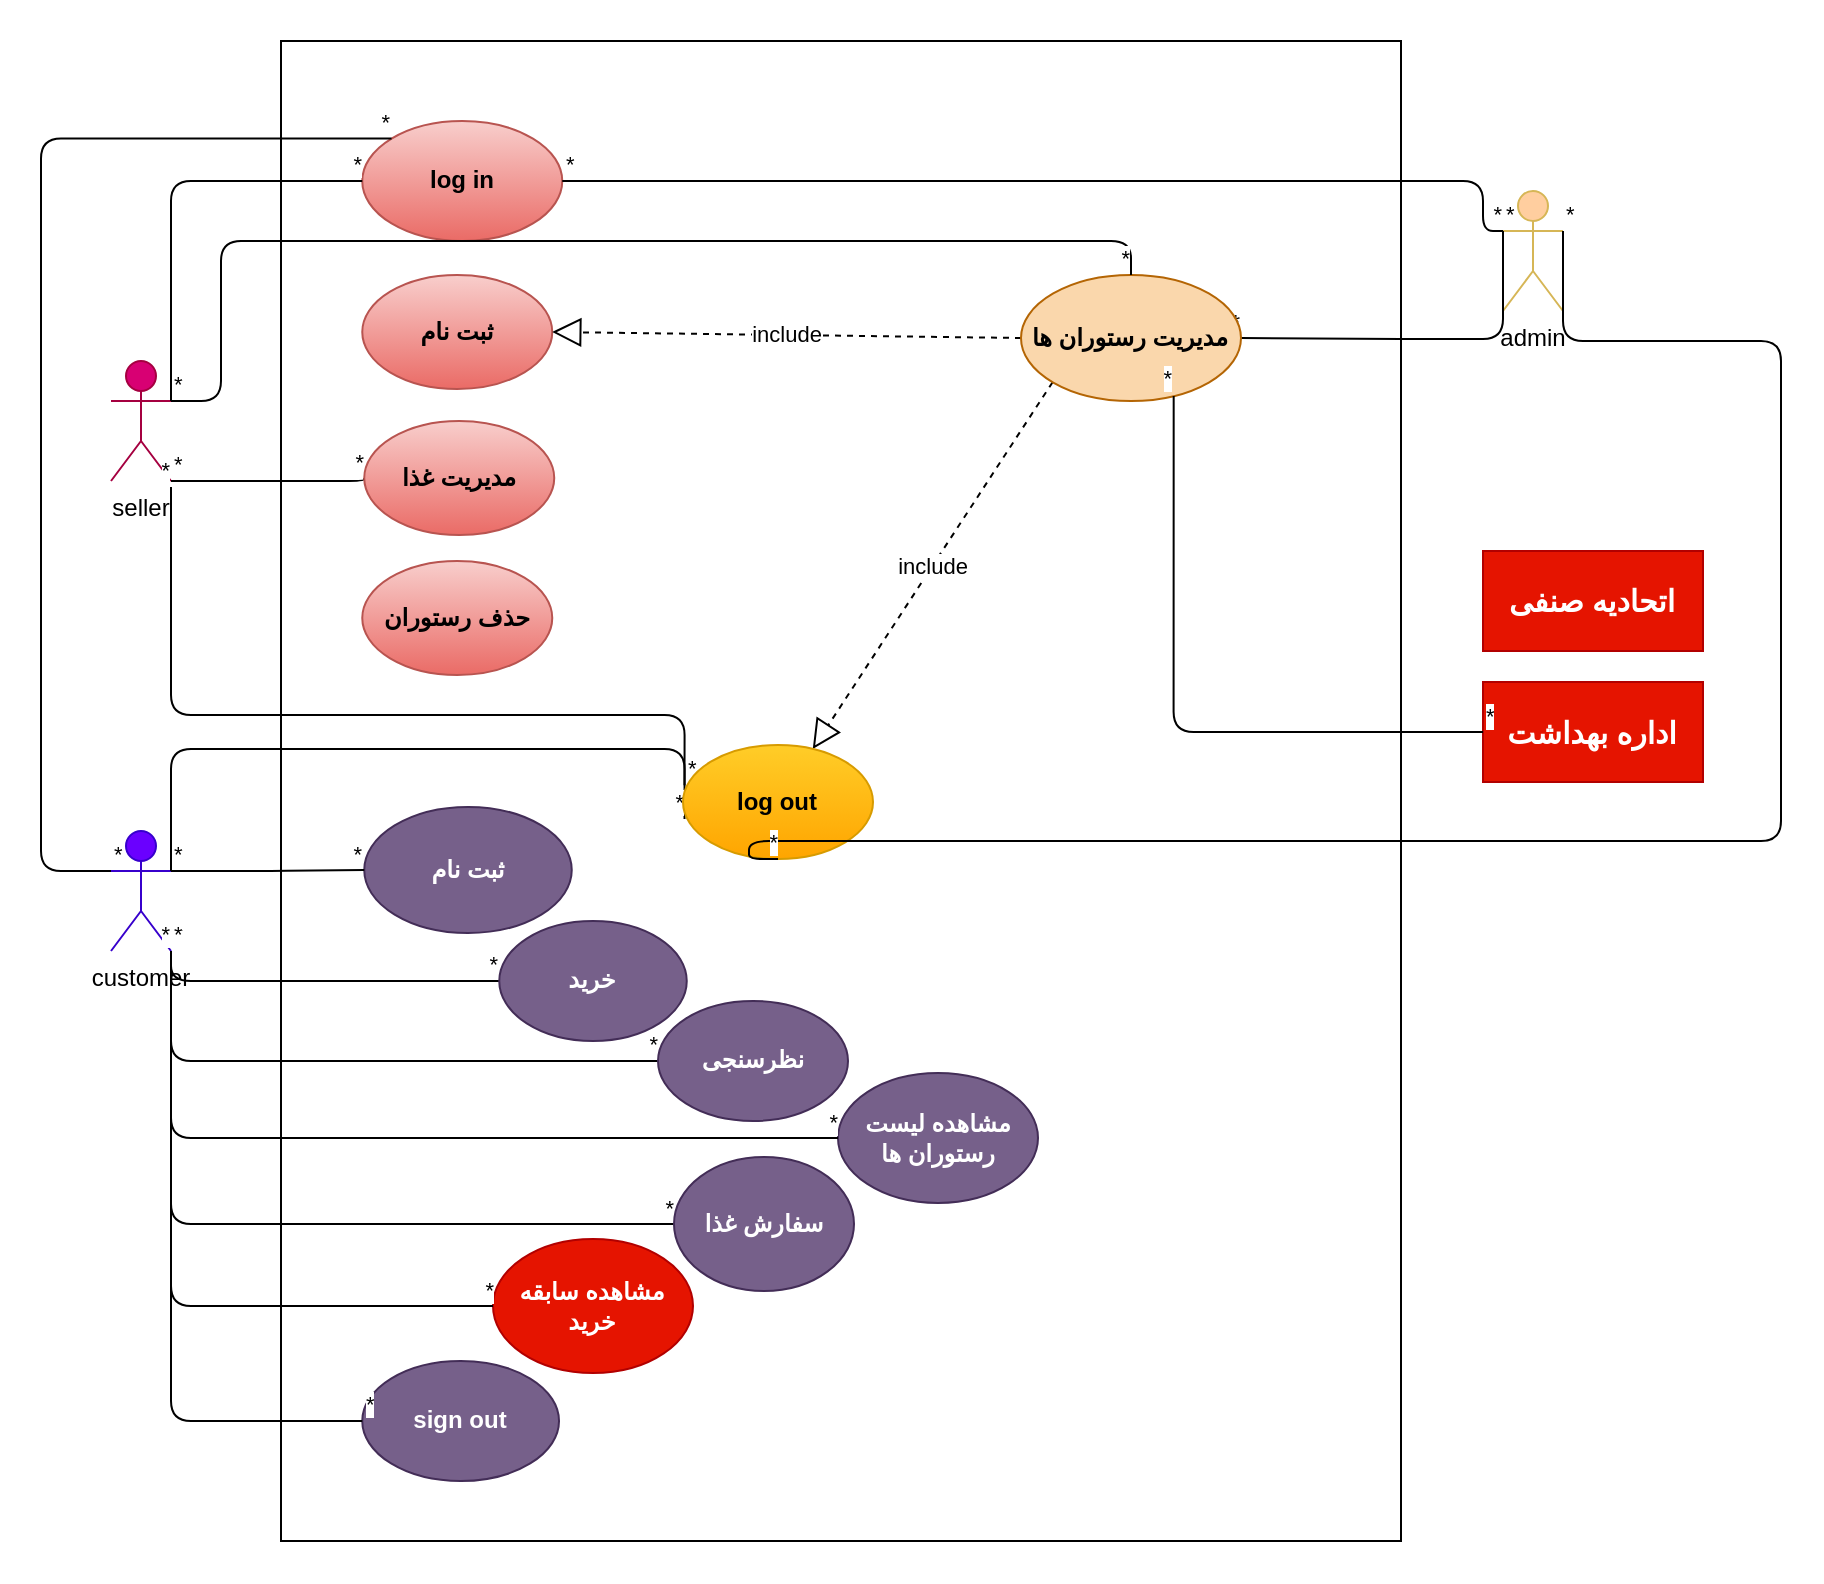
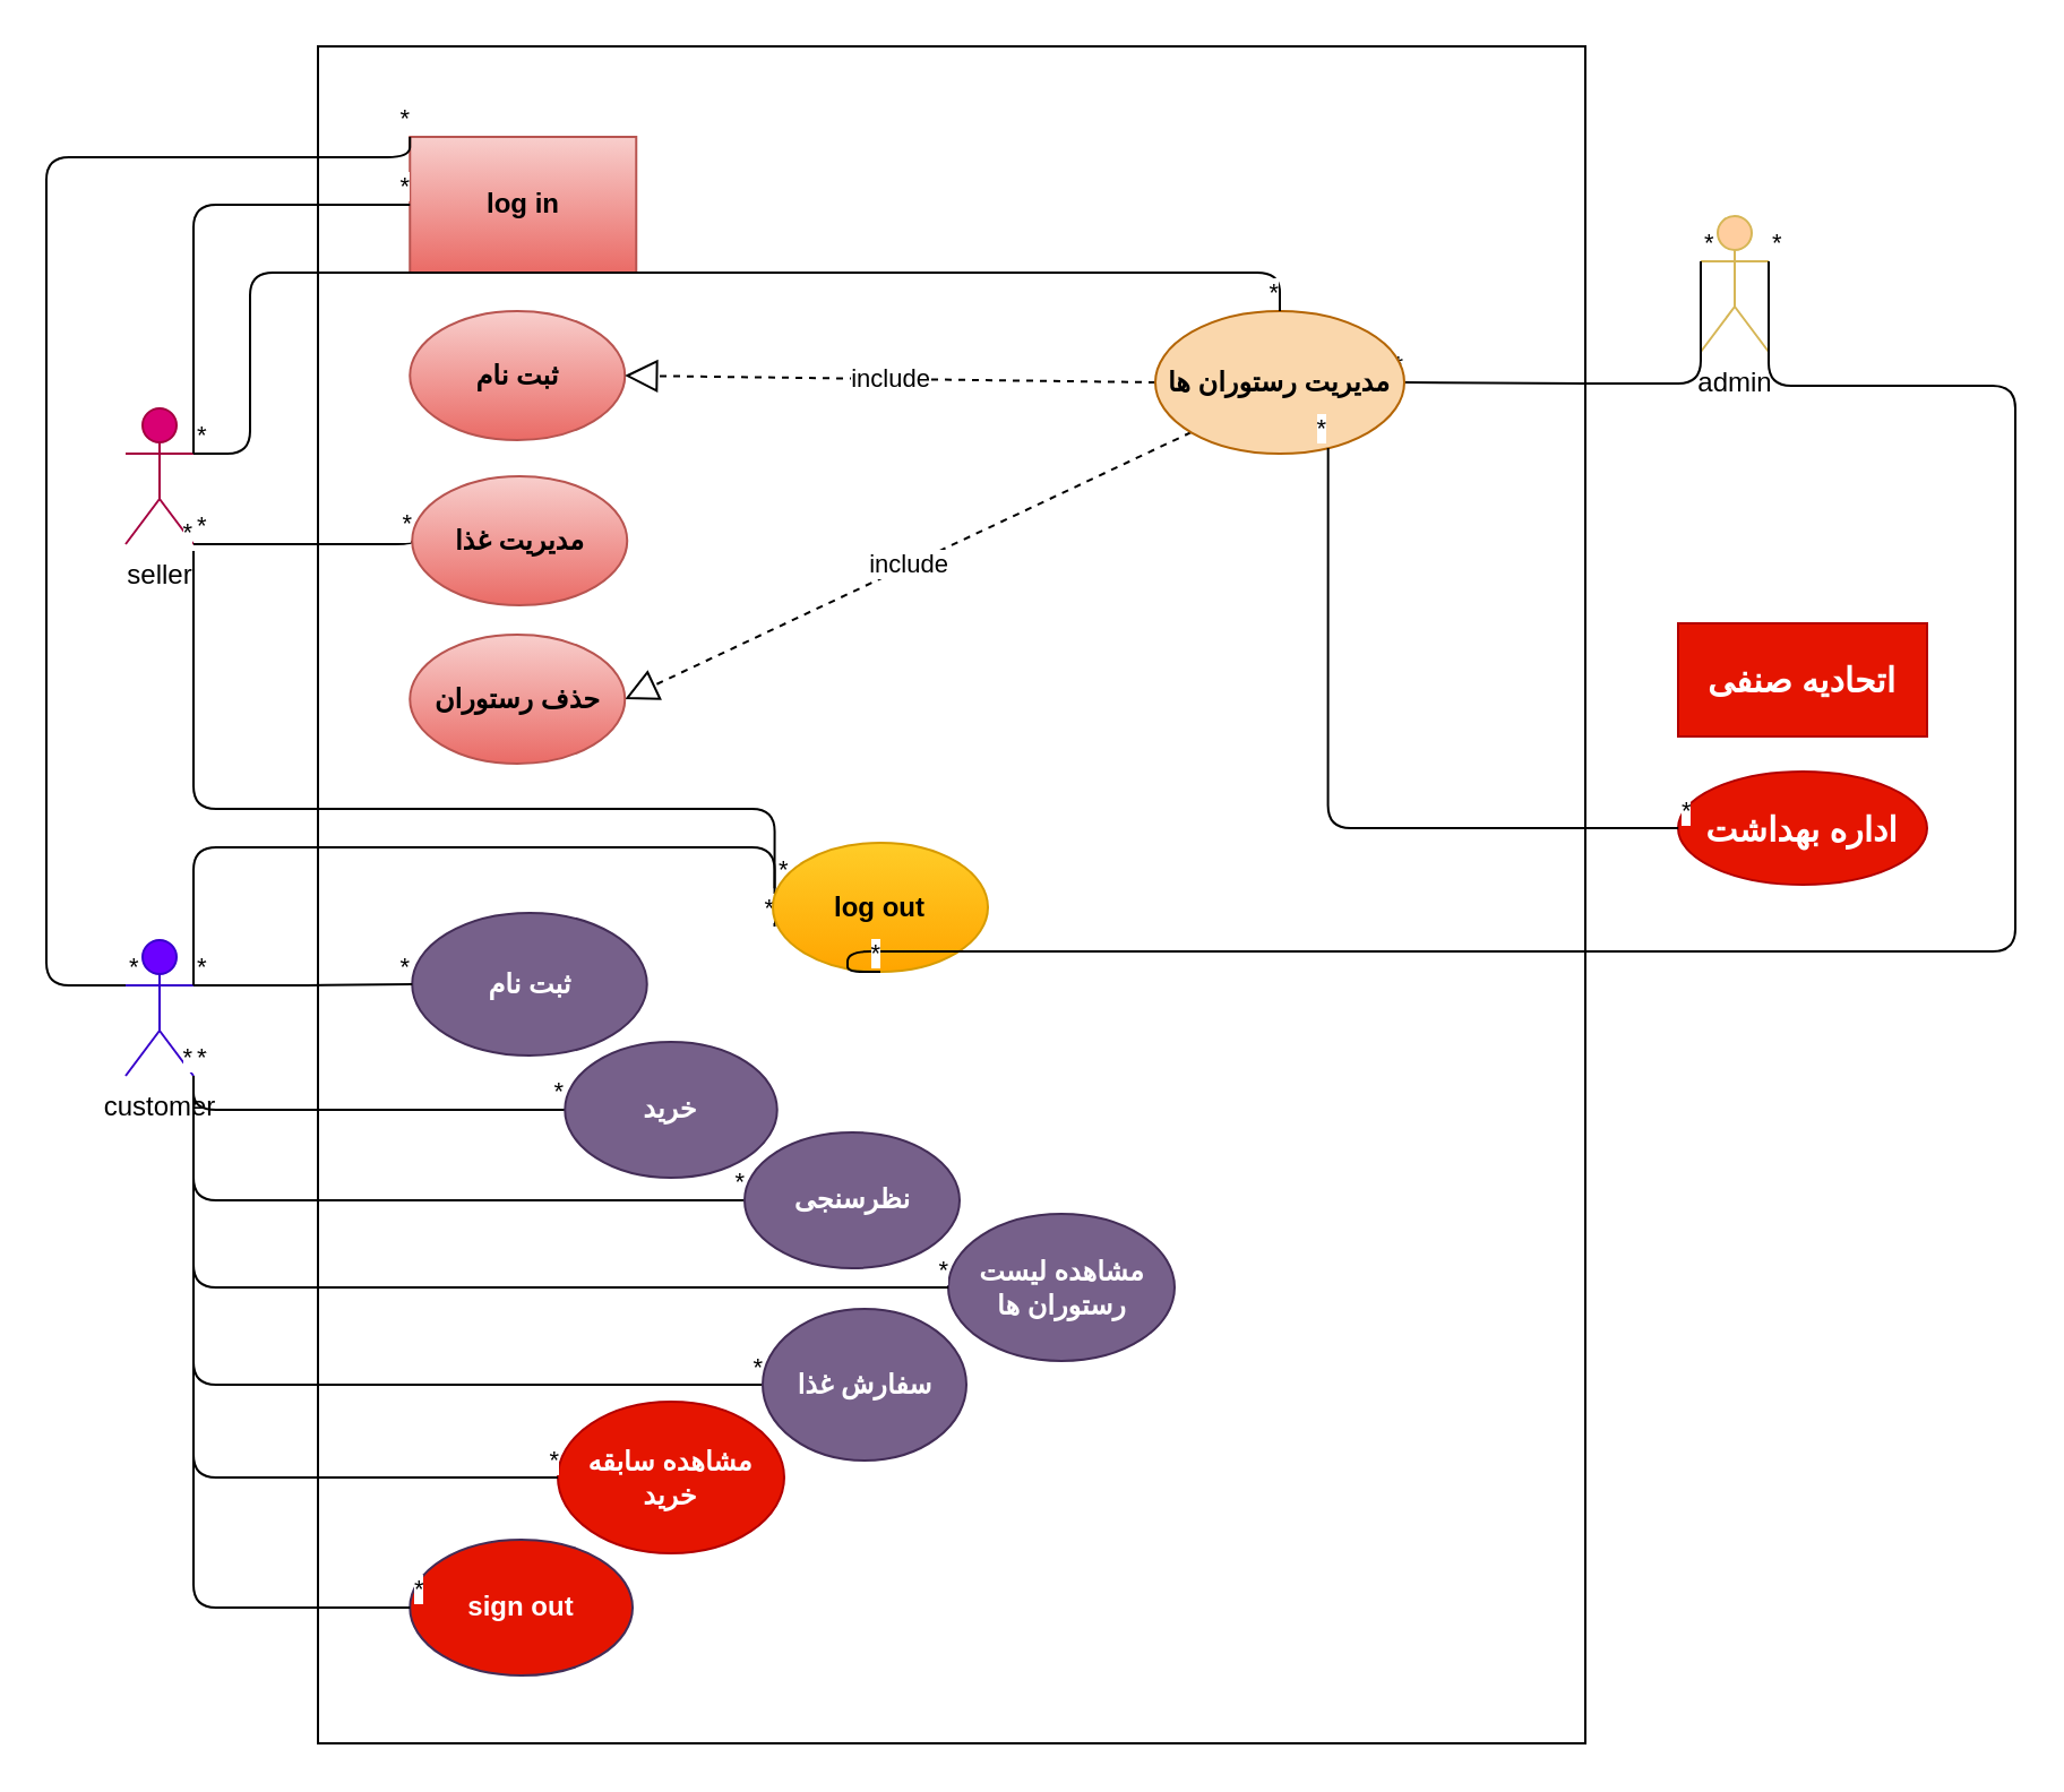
- <mxCell id="6" value="log in" style="ellipse;whiteSpace=wrap;html=1;fillColor=#f8cecc;strokeColor=#b85450;gradientColor=#ea6b66;fontStyle=1" parent="1" vertex="1"><mxGeometry x="180.63" y="60" width="100" height="60" as="geometry" /></mxCell>
+ <mxCell id="6" value="log in" style="whiteSpace=wrap;html=1;fillColor=#f8cecc;strokeColor=#b85450;gradientColor=#ea6b66;fontStyle=1;rounded=0;" parent="1" vertex="1"><mxGeometry x="180.63" y="60" width="100" height="60" as="geometry" /></mxCell>
- <mxCell id="17" value="" style="endArrow=none;html=1;edgeStyle=orthogonalEdgeStyle;entryX=0;entryY=0.333;entryDx=0;entryDy=0;entryPerimeter=0;" parent="1" source="6" target="5" edge="1"><mxGeometry relative="1" as="geometry"><mxPoint x="500" y="310.75" as="sourcePoint" /><mxPoint x="730" y="190" as="targetPoint" /><Array as="points"><mxPoint x="741" y="90" /></Array></mxGeometry></mxCell>
- <mxCell id="18" value="*" style="edgeLabel;resizable=0;html=1;align=left;verticalAlign=bottom;" parent="17" connectable="0" vertex="1"><mxGeometry x="-1" relative="1" as="geometry" /></mxCell>
- <mxCell id="19" value="*" style="edgeLabel;resizable=0;html=1;align=right;verticalAlign=bottom;" parent="17" connectable="0" vertex="1"><mxGeometry x="1" relative="1" as="geometry" /></mxCell>
- <mxCell id="48" value="include" style="endArrow=block;dashed=1;endFill=0;endSize=12;html=1;exitX=0;exitY=1;exitDx=0;exitDy=0;" parent="1" source="50" target="64" edge="1"><mxGeometry width="160" relative="1" as="geometry"><mxPoint x="590" y="231.5" as="sourcePoint" /><mxPoint x="275.63" y="310" as="targetPoint" /></mxGeometry></mxCell>
+ <mxCell id="48" value="include" style="endArrow=block;dashed=1;endFill=0;endSize=12;html=1;entryX=1;entryY=0.5;entryDx=0;entryDy=0;exitX=0;exitY=1;exitDx=0;exitDy=0;" parent="1" source="50" target="62" edge="1"><mxGeometry width="160" relative="1" as="geometry"><mxPoint x="590" y="231.5" as="sourcePoint" /><mxPoint x="275.63" y="310" as="targetPoint" /></mxGeometry></mxCell>
- <mxCell id="9" value="اداره بهداشت" style="rounded=0;whiteSpace=wrap;html=1;fontStyle=1;fontSize=15;fillColor=#e51400;strokeColor=#B20000;fontColor=#ffffff;" parent="1" vertex="1"><mxGeometry x="741" y="340.5" width="110" height="50" as="geometry" /></mxCell>
+ <mxCell id="9" value="اداره بهداشت" style="ellipse;whiteSpace=wrap;html=1;fontStyle=1;fontSize=15;fillColor=#e51400;strokeColor=#B20000;fontColor=#ffffff;" parent="1" vertex="1"><mxGeometry x="741" y="340.5" width="110" height="50" as="geometry" /></mxCell>
- <mxCell id="12" value="sign out" style="ellipse;whiteSpace=wrap;html=1;fillColor=#76608a;strokeColor=#432D57;fontStyle=1;fontColor=#ffffff;" parent="1" vertex="1"><mxGeometry x="180.63" y="680" width="98.38" height="60" as="geometry" /></mxCell>
+ <mxCell id="12" value="sign out" style="ellipse;whiteSpace=wrap;html=1;fillColor=#e51400;strokeColor=#432D57;fontStyle=1;fontColor=#ffffff;" parent="1" vertex="1"><mxGeometry x="180.63" y="680" width="98.38" height="60" as="geometry" /></mxCell>
